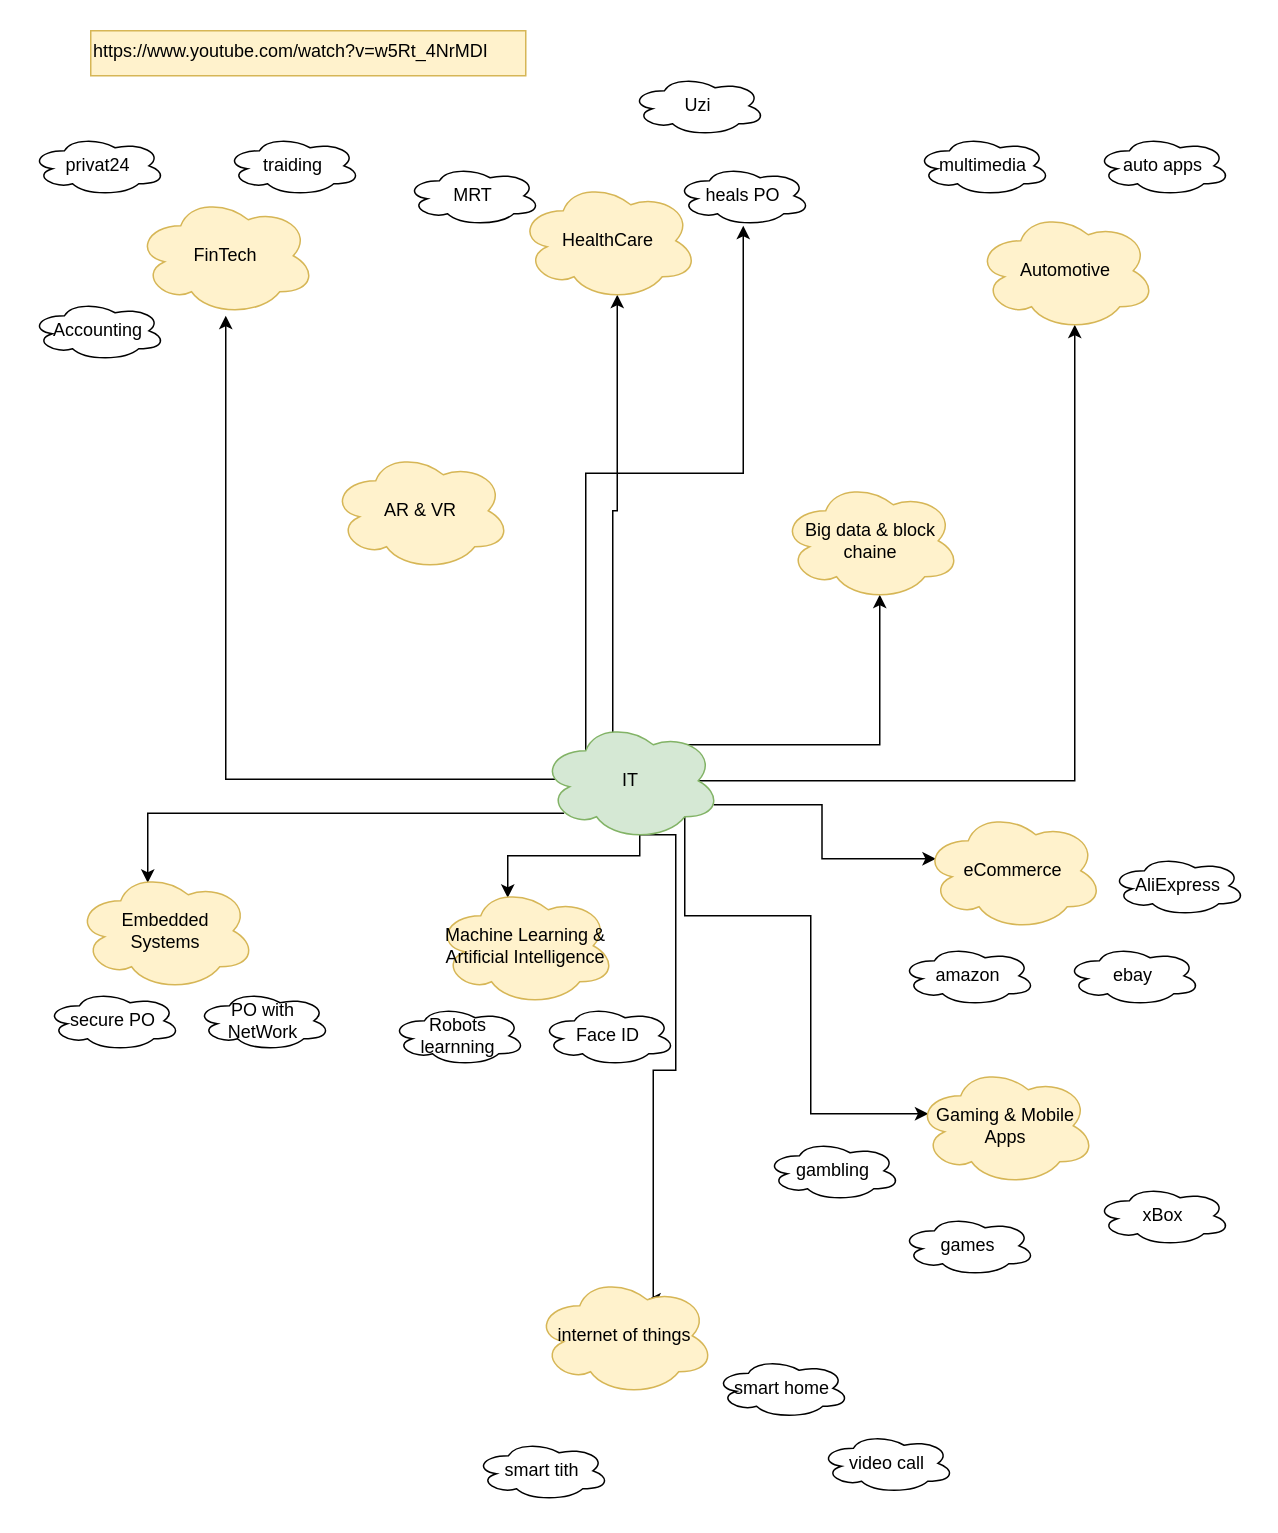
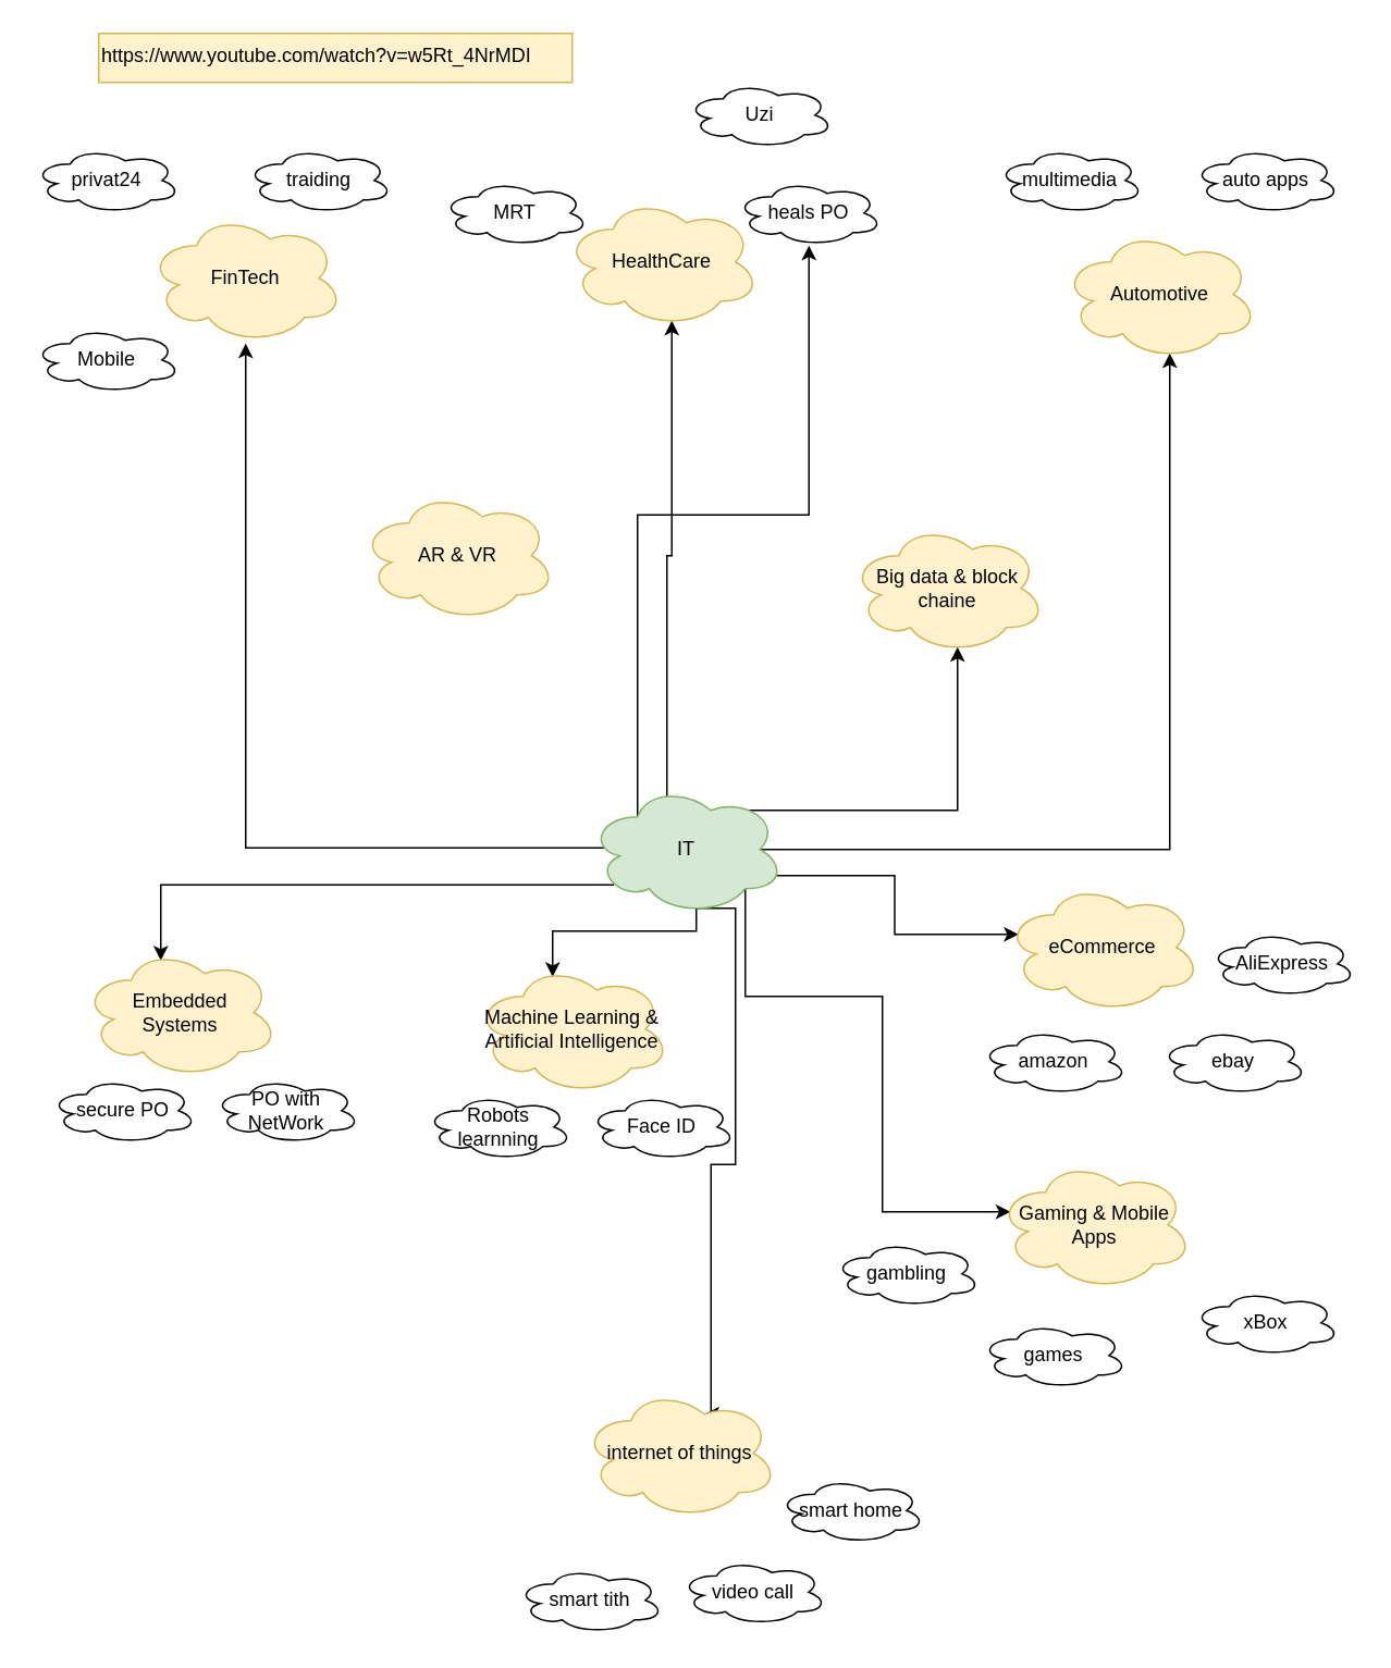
- <mxCell id="16" value="Accounting" style="ellipse;shape=cloud;whiteSpace=wrap;html=1;" parent="1" vertex="1"><mxGeometry y="200" width="90" height="40" as="geometry" x="20" /></mxCell>
+ <mxCell id="16" value="Mobile" style="ellipse;shape=cloud;whiteSpace=wrap;html=1;" parent="1" vertex="1"><mxGeometry y="200" width="90" height="40" as="geometry" x="20" /></mxCell>
- <mxCell id="42" value="video call" style="ellipse;shape=cloud;whiteSpace=wrap;html=1;" parent="1" vertex="1"><mxGeometry x="546" y="955" width="90" height="40" as="geometry" /></mxCell>
+ <mxCell id="42" value="video call" style="ellipse;shape=cloud;whiteSpace=wrap;html=1;" parent="1" vertex="1"><mxGeometry x="416" y="955" width="90" height="40" as="geometry" /></mxCell>
